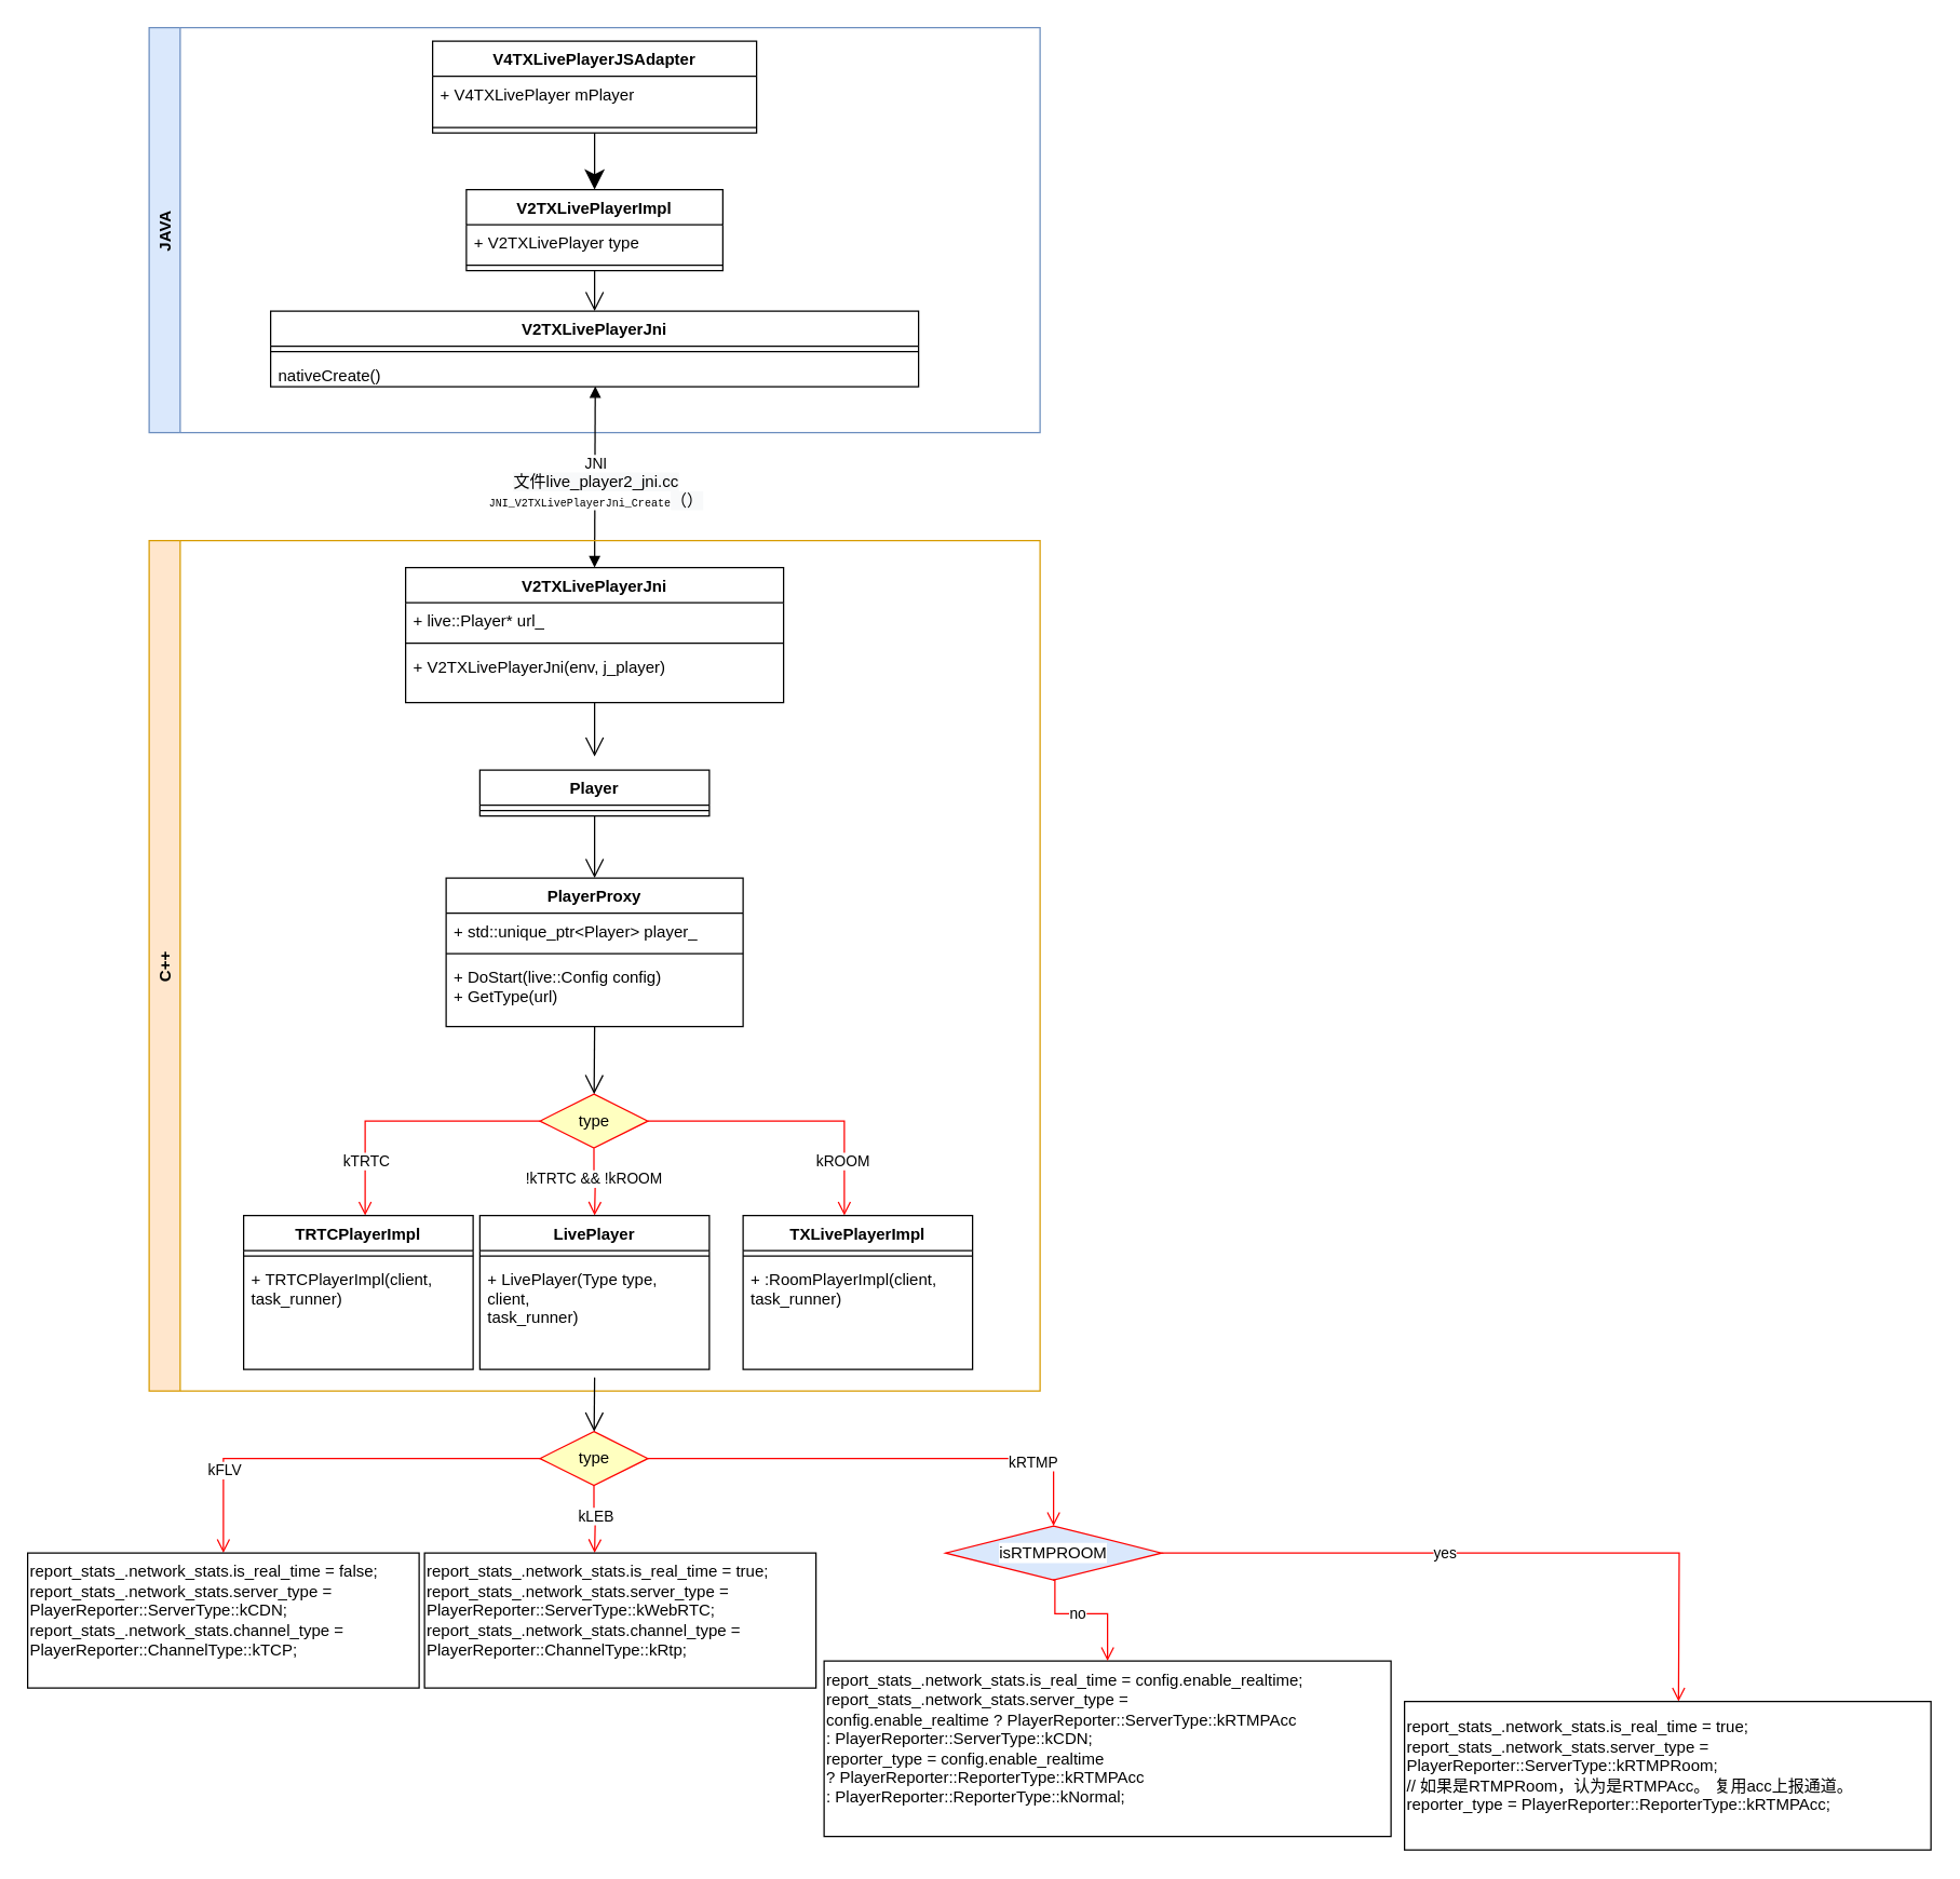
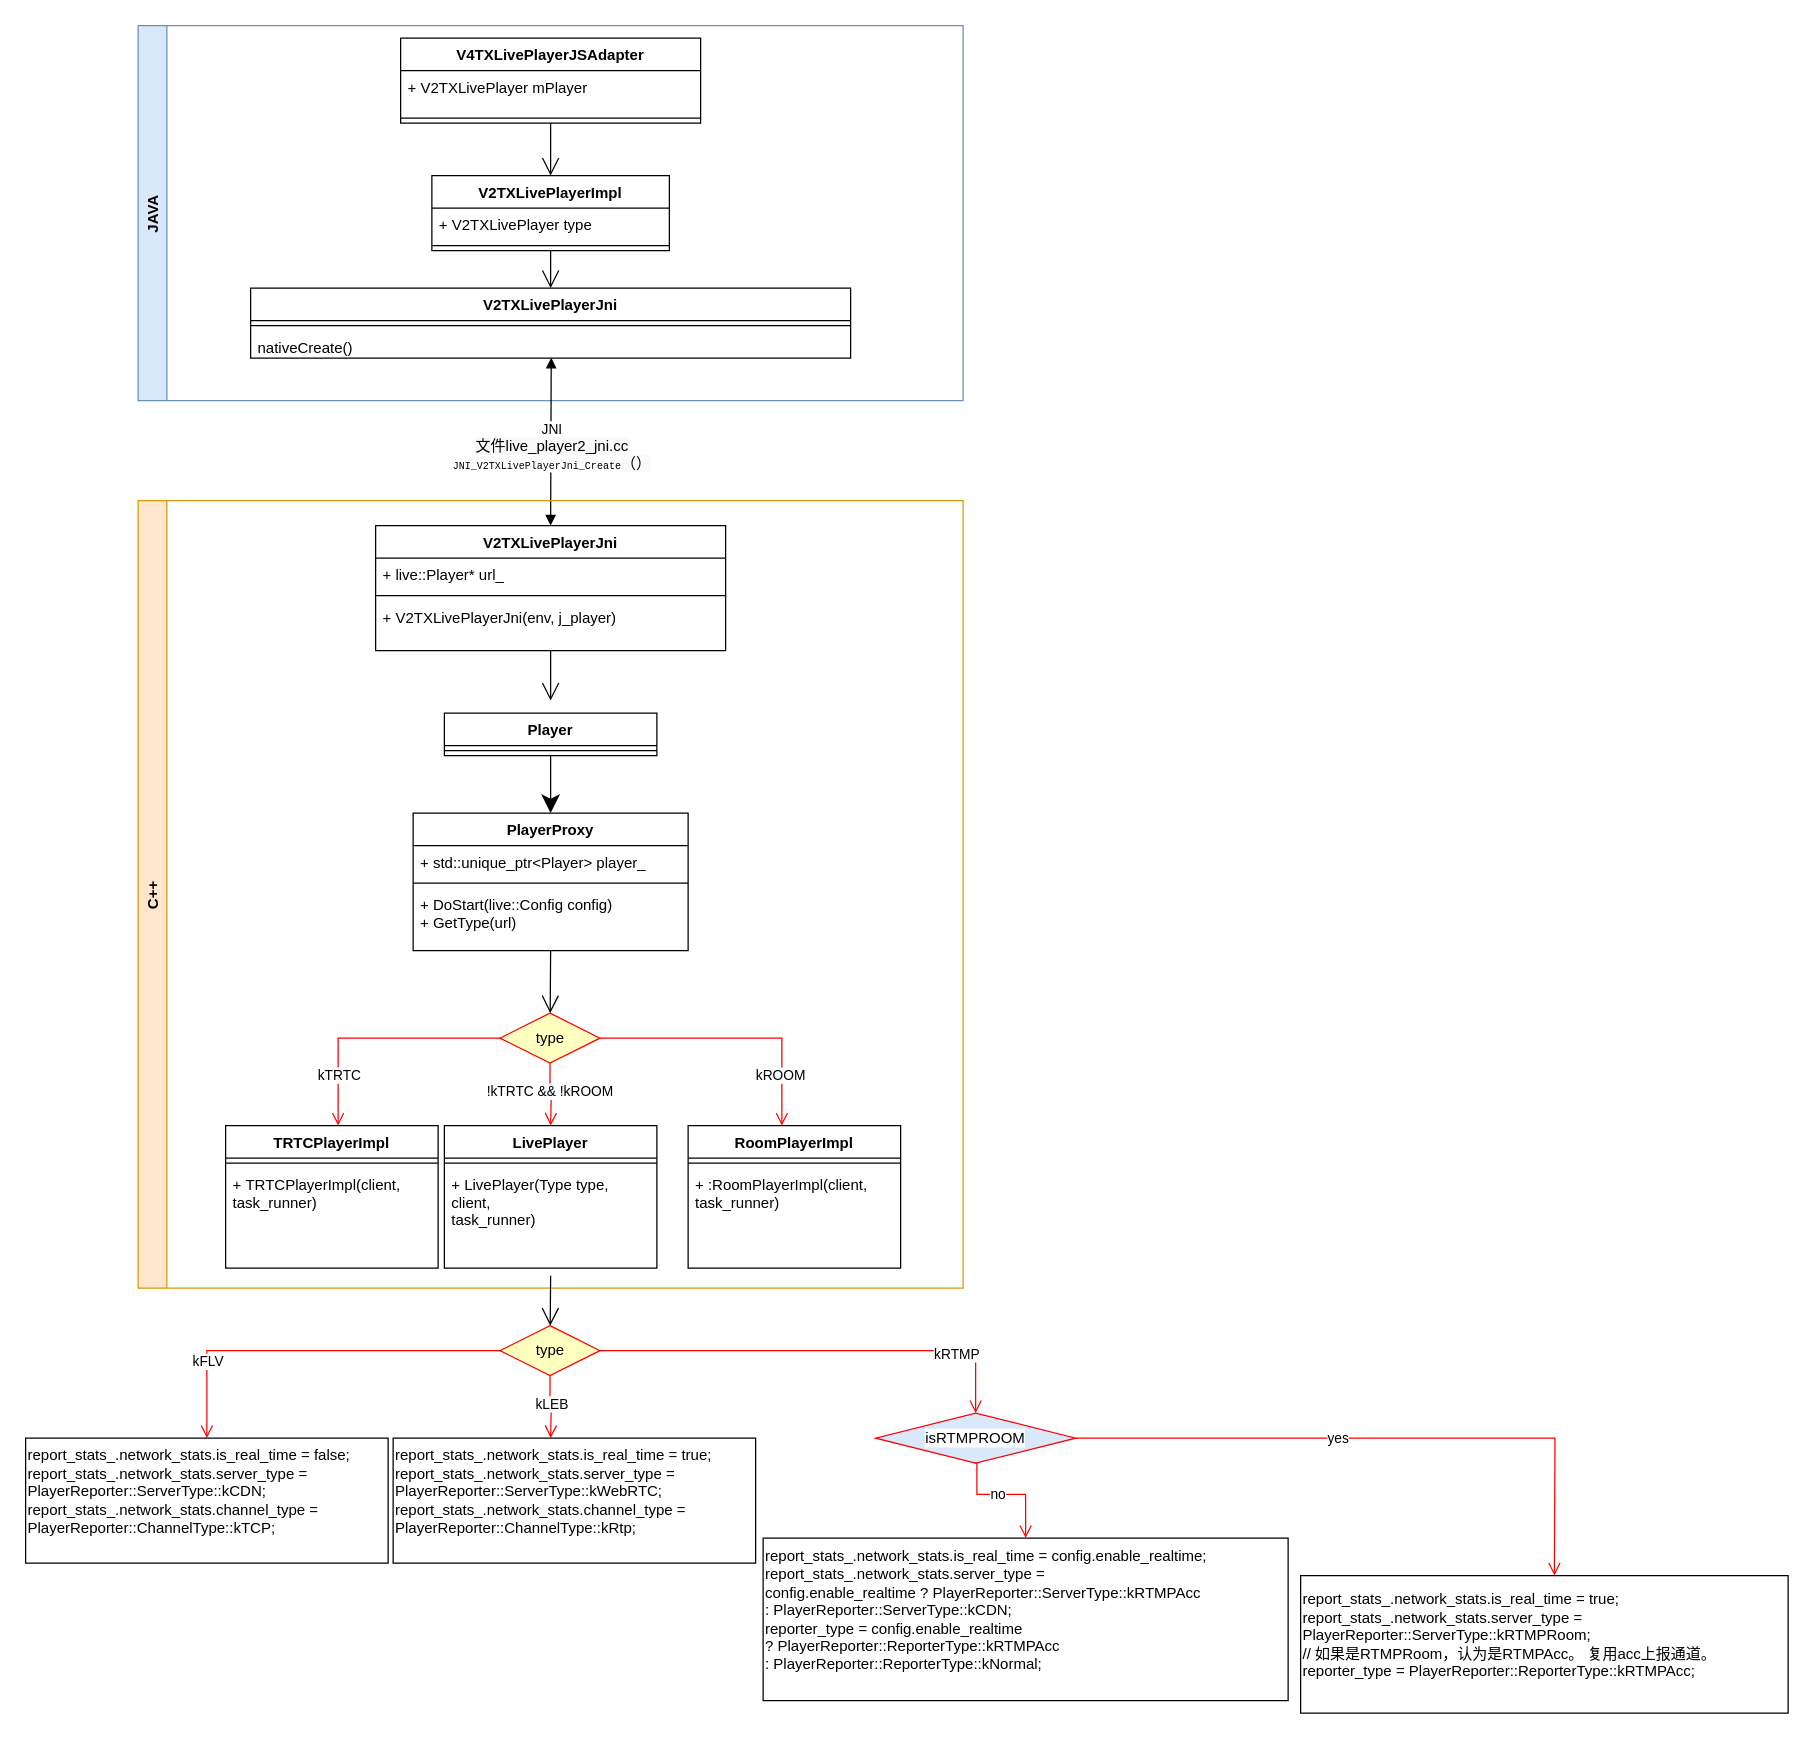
- <mxCell id="4" value="+ V4TXLivePlayer                   mPlayer" style="text;strokeColor=none;fillColor=none;align=left;verticalAlign=top;spacingLeft=4;spacingRight=4;overflow=hidden;rotatable=0;points=[[0,0.5],[1,0.5]];portConstraint=eastwest;" parent="3" vertex="1"><mxGeometry y="26" width="240" height="34" as="geometry" /></mxCell>
+ <mxCell id="4" value="+ V2TXLivePlayer                   mPlayer" style="text;strokeColor=none;fillColor=none;align=left;verticalAlign=top;spacingLeft=4;spacingRight=4;overflow=hidden;rotatable=0;points=[[0,0.5],[1,0.5]];portConstraint=eastwest;" parent="3" vertex="1"><mxGeometry y="26" width="240" height="34" as="geometry" /></mxCell>
- <mxCell id="9" value="" style="endArrow=classic;endFill=1;endSize=12;html=1;rounded=0;exitX=0.5;exitY=1;exitDx=0;exitDy=0;entryX=0.5;entryY=0;entryDx=0;entryDy=0;" parent="2" source="3" target="6" edge="1"><mxGeometry width="160" relative="1" as="geometry"><mxPoint x="330" y="104.806" as="sourcePoint" /><mxPoint x="330" y="110" as="targetPoint" /></mxGeometry></mxCell>
+ <mxCell id="9" value="" style="endArrow=open;endFill=1;endSize=12;html=1;rounded=0;exitX=0.5;exitY=1;exitDx=0;exitDy=0;entryX=0.5;entryY=0;entryDx=0;entryDy=0;" parent="2" source="3" target="6" edge="1"><mxGeometry width="160" relative="1" as="geometry"><mxPoint x="330" y="104.806" as="sourcePoint" /><mxPoint x="330" y="110" as="targetPoint" /></mxGeometry></mxCell>
- <mxCell id="21" value="" style="endArrow=open;endFill=1;endSize=12;html=1;rounded=0;exitX=0.5;exitY=1;exitDx=0;exitDy=0;entryX=0.5;entryY=0;entryDx=0;entryDy=0;" parent="1" source="18" target="30" edge="1"><mxGeometry width="160" relative="1" as="geometry"><mxPoint x="436.94" y="683.2" as="sourcePoint" /><mxPoint x="510" y="820" as="targetPoint" /></mxGeometry></mxCell>
+ <mxCell id="21" value="" style="endArrow=classic;endFill=1;endSize=12;html=1;rounded=0;exitX=0.5;exitY=1;exitDx=0;exitDy=0;entryX=0.5;entryY=0;entryDx=0;entryDy=0;" parent="1" source="18" target="30" edge="1"><mxGeometry width="160" relative="1" as="geometry"><mxPoint x="436.94" y="683.2" as="sourcePoint" /><mxPoint x="510" y="820" as="targetPoint" /></mxGeometry></mxCell>
- <mxCell id="42" value="TXLivePlayerImpl" style="swimlane;fontStyle=1;align=center;verticalAlign=top;childLayout=stackLayout;horizontal=1;startSize=26;horizontalStack=0;resizeParent=1;resizeParentMax=0;resizeLast=0;collapsible=1;marginBottom=0;" parent="29" vertex="1"><mxGeometry x="440" y="500" width="170" height="114" as="geometry" /></mxCell>
+ <mxCell id="42" value="RoomPlayerImpl" style="swimlane;fontStyle=1;align=center;verticalAlign=top;childLayout=stackLayout;horizontal=1;startSize=26;horizontalStack=0;resizeParent=1;resizeParentMax=0;resizeLast=0;collapsible=1;marginBottom=0;" parent="29" vertex="1"><mxGeometry x="440" y="500" width="170" height="114" as="geometry" /></mxCell>
